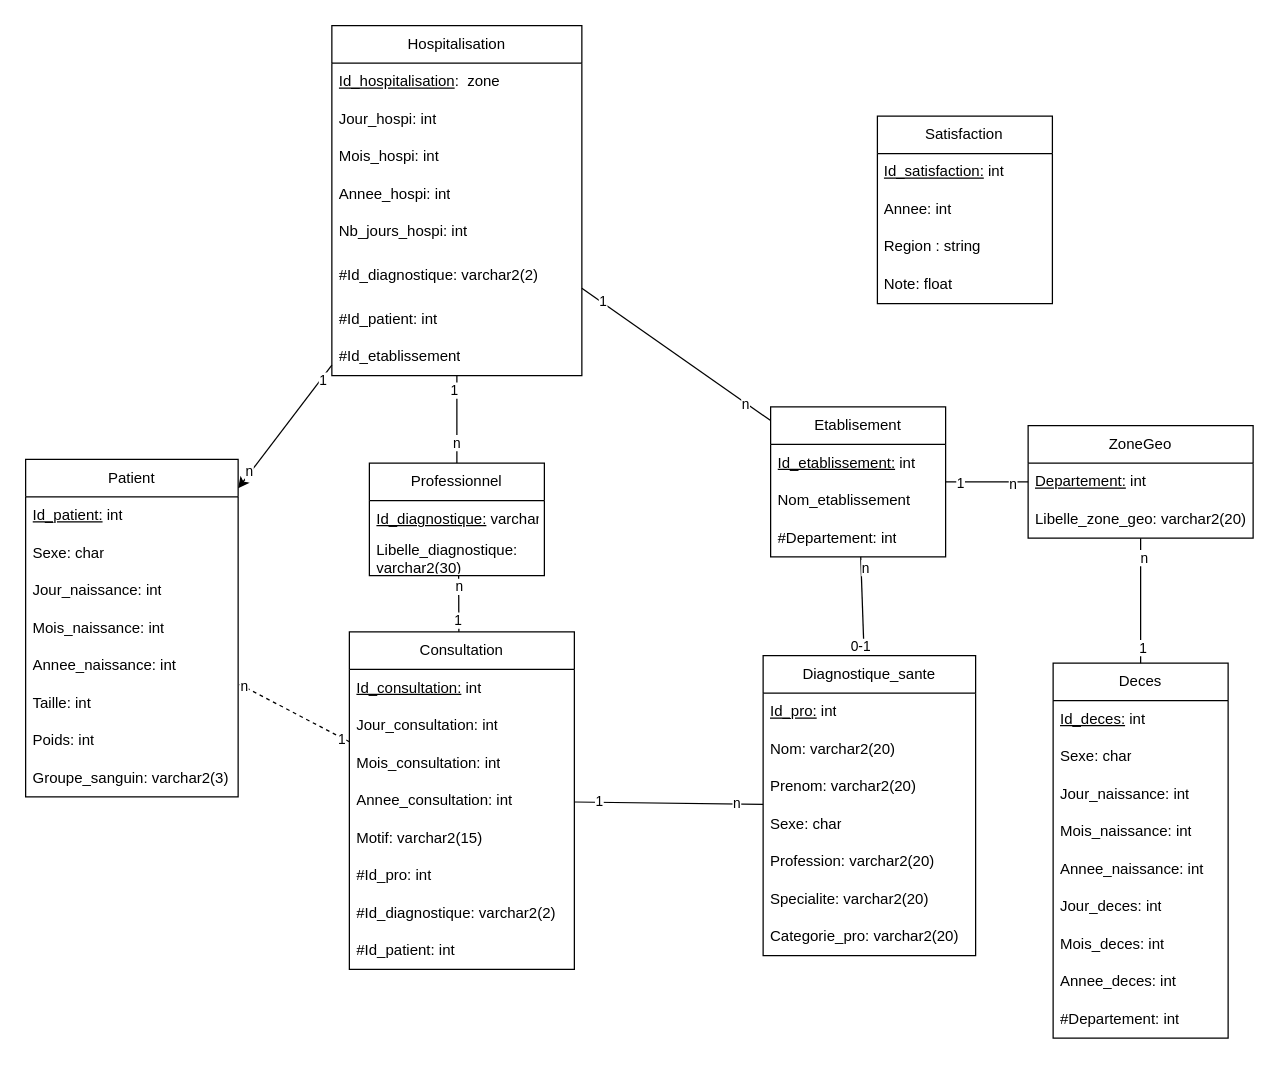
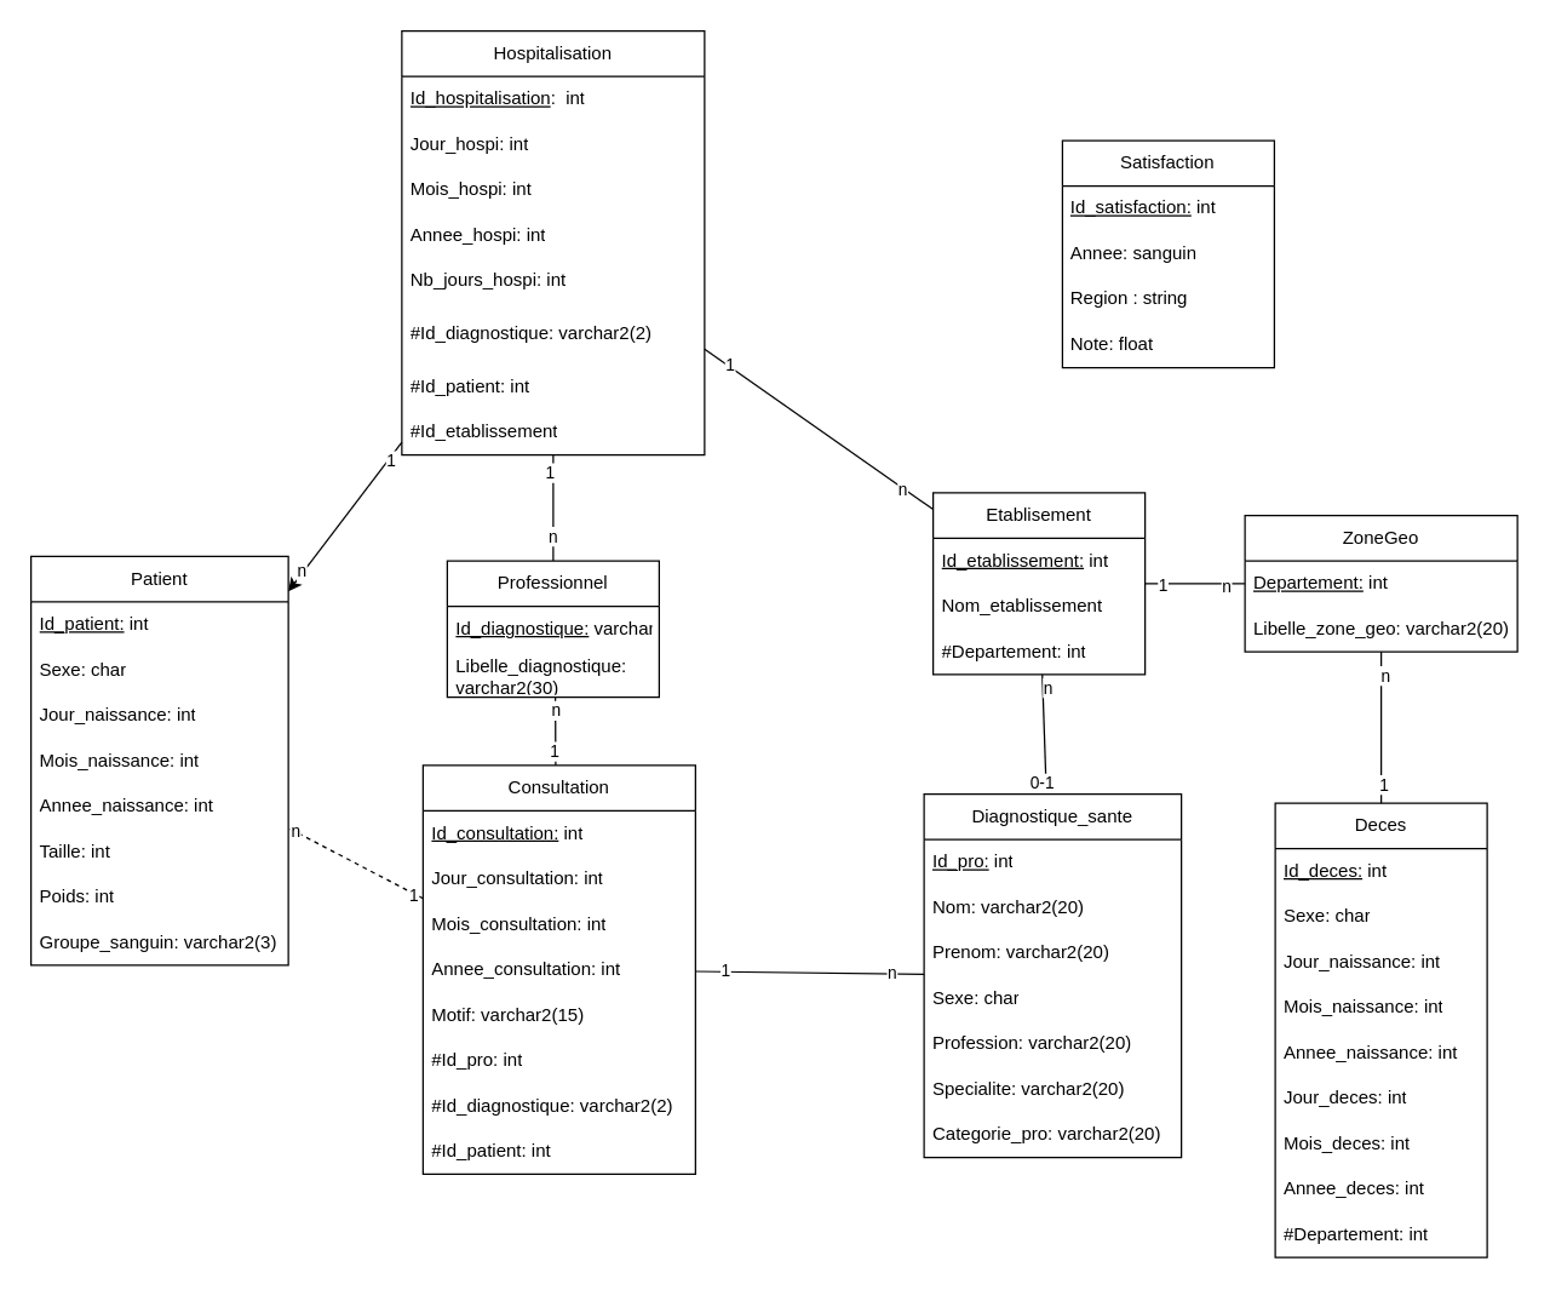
- <mxCell id="3" value="&lt;u&gt;Id_hospitalisation&lt;/u&gt;:&amp;nbsp; zone" style="text;strokeColor=none;fillColor=none;align=left;verticalAlign=middle;spacingLeft=4;spacingRight=4;overflow=hidden;points=[[0,0.5],[1,0.5]];portConstraint=eastwest;rotatable=0;whiteSpace=wrap;html=1;" parent="2" vertex="1"><mxGeometry y="30" width="200" height="30" as="geometry" /></mxCell>
+ <mxCell id="3" value="&lt;u&gt;Id_hospitalisation&lt;/u&gt;:&amp;nbsp; int" style="text;strokeColor=none;fillColor=none;align=left;verticalAlign=middle;spacingLeft=4;spacingRight=4;overflow=hidden;points=[[0,0.5],[1,0.5]];portConstraint=eastwest;rotatable=0;whiteSpace=wrap;html=1;" parent="2" vertex="1"><mxGeometry y="30" width="200" height="30" as="geometry" /></mxCell>
- <mxCell id="87" value="Annee: int" style="text;strokeColor=none;fillColor=none;align=left;verticalAlign=middle;spacingLeft=4;spacingRight=4;overflow=hidden;points=[[0,0.5],[1,0.5]];portConstraint=eastwest;rotatable=0;whiteSpace=wrap;html=1;" parent="85" vertex="1"><mxGeometry y="60" width="140" height="30" as="geometry" /></mxCell>
+ <mxCell id="87" value="Annee: sanguin" style="text;strokeColor=none;fillColor=none;align=left;verticalAlign=middle;spacingLeft=4;spacingRight=4;overflow=hidden;points=[[0,0.5],[1,0.5]];portConstraint=eastwest;rotatable=0;whiteSpace=wrap;html=1;" parent="85" vertex="1"><mxGeometry y="60" width="140" height="30" as="geometry" /></mxCell>
